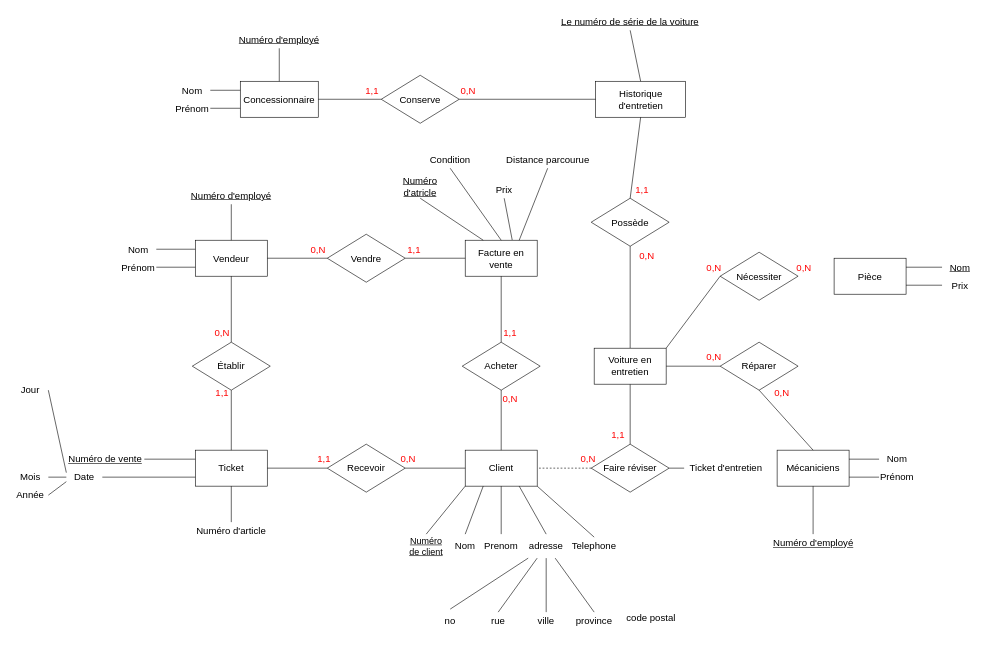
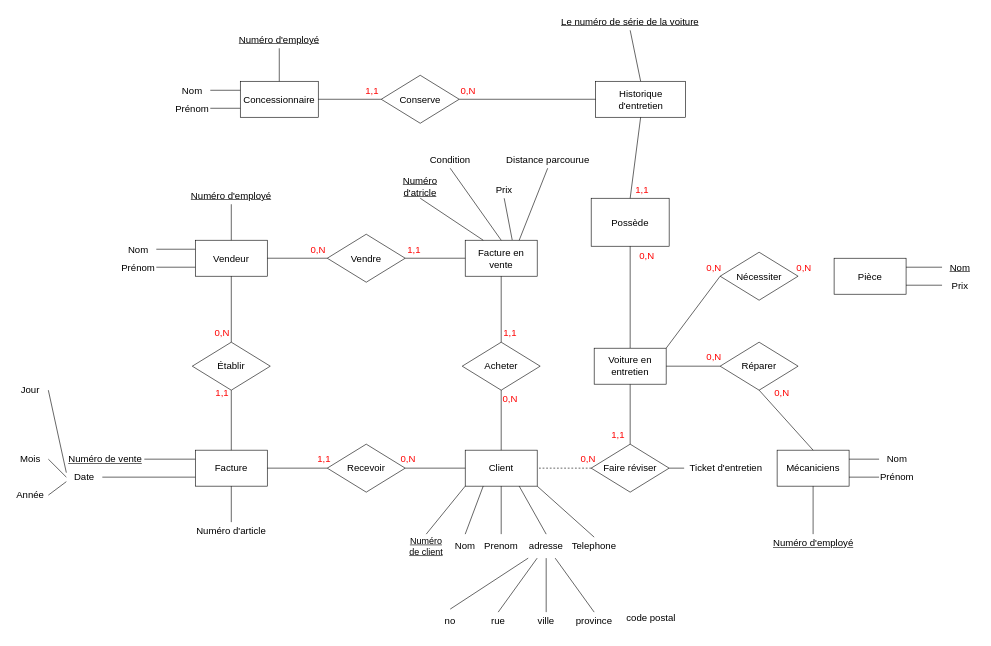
- <mxCell id="53" value="Possède" style="rhombus;whiteSpace=wrap;html=1;fontSize=16;" parent="1" vertex="1"><mxGeometry x="985" y="330" width="130" height="80" as="geometry" /></mxCell>
+ <mxCell id="53" value="Possède" style="whiteSpace=wrap;html=1;fontSize=16;rounded=0;" parent="1" vertex="1"><mxGeometry x="985" y="330" width="130" height="80" as="geometry" /></mxCell>
- <mxCell id="5" value="Ticket" style="rounded=0;whiteSpace=wrap;html=1;fontSize=16;" parent="1" vertex="1"><mxGeometry x="325" y="750" width="120" height="60" as="geometry" /></mxCell>
+ <mxCell id="5" value="Facture" style="rounded=0;whiteSpace=wrap;html=1;fontSize=16;" parent="1" vertex="1"><mxGeometry x="325" y="750" width="120" height="60" as="geometry" /></mxCell>
- <mxCell id="113" value="Mois" style="text;html=1;strokeColor=none;fillColor=none;align=center;verticalAlign=middle;whiteSpace=wrap;rounded=0;fontSize=16;" parent="1" vertex="1"><mxGeometry x="20" y="780" width="60" height="30" as="geometry" /></mxCell>
+ <mxCell id="113" value="Mois" style="text;html=1;strokeColor=none;fillColor=none;align=center;verticalAlign=middle;whiteSpace=wrap;rounded=0;fontSize=16;" parent="1" vertex="1"><mxGeometry x="20" y="750" width="60" height="30" as="geometry" /></mxCell>
